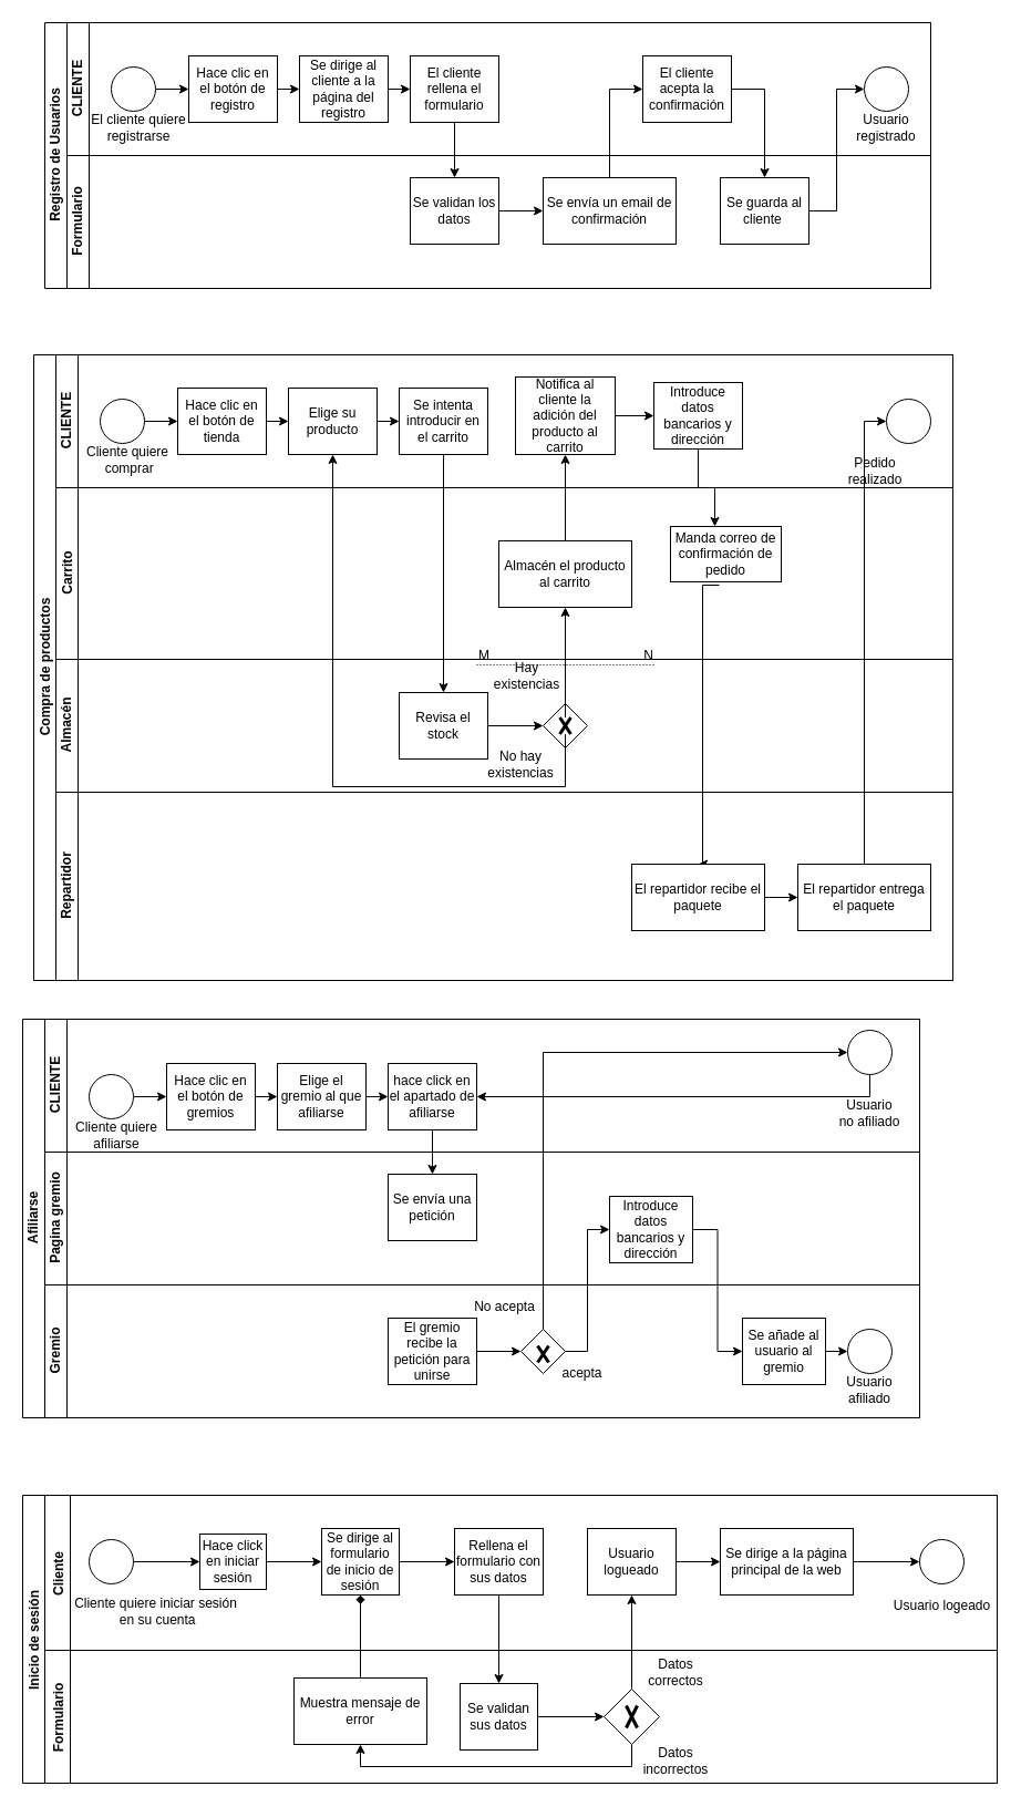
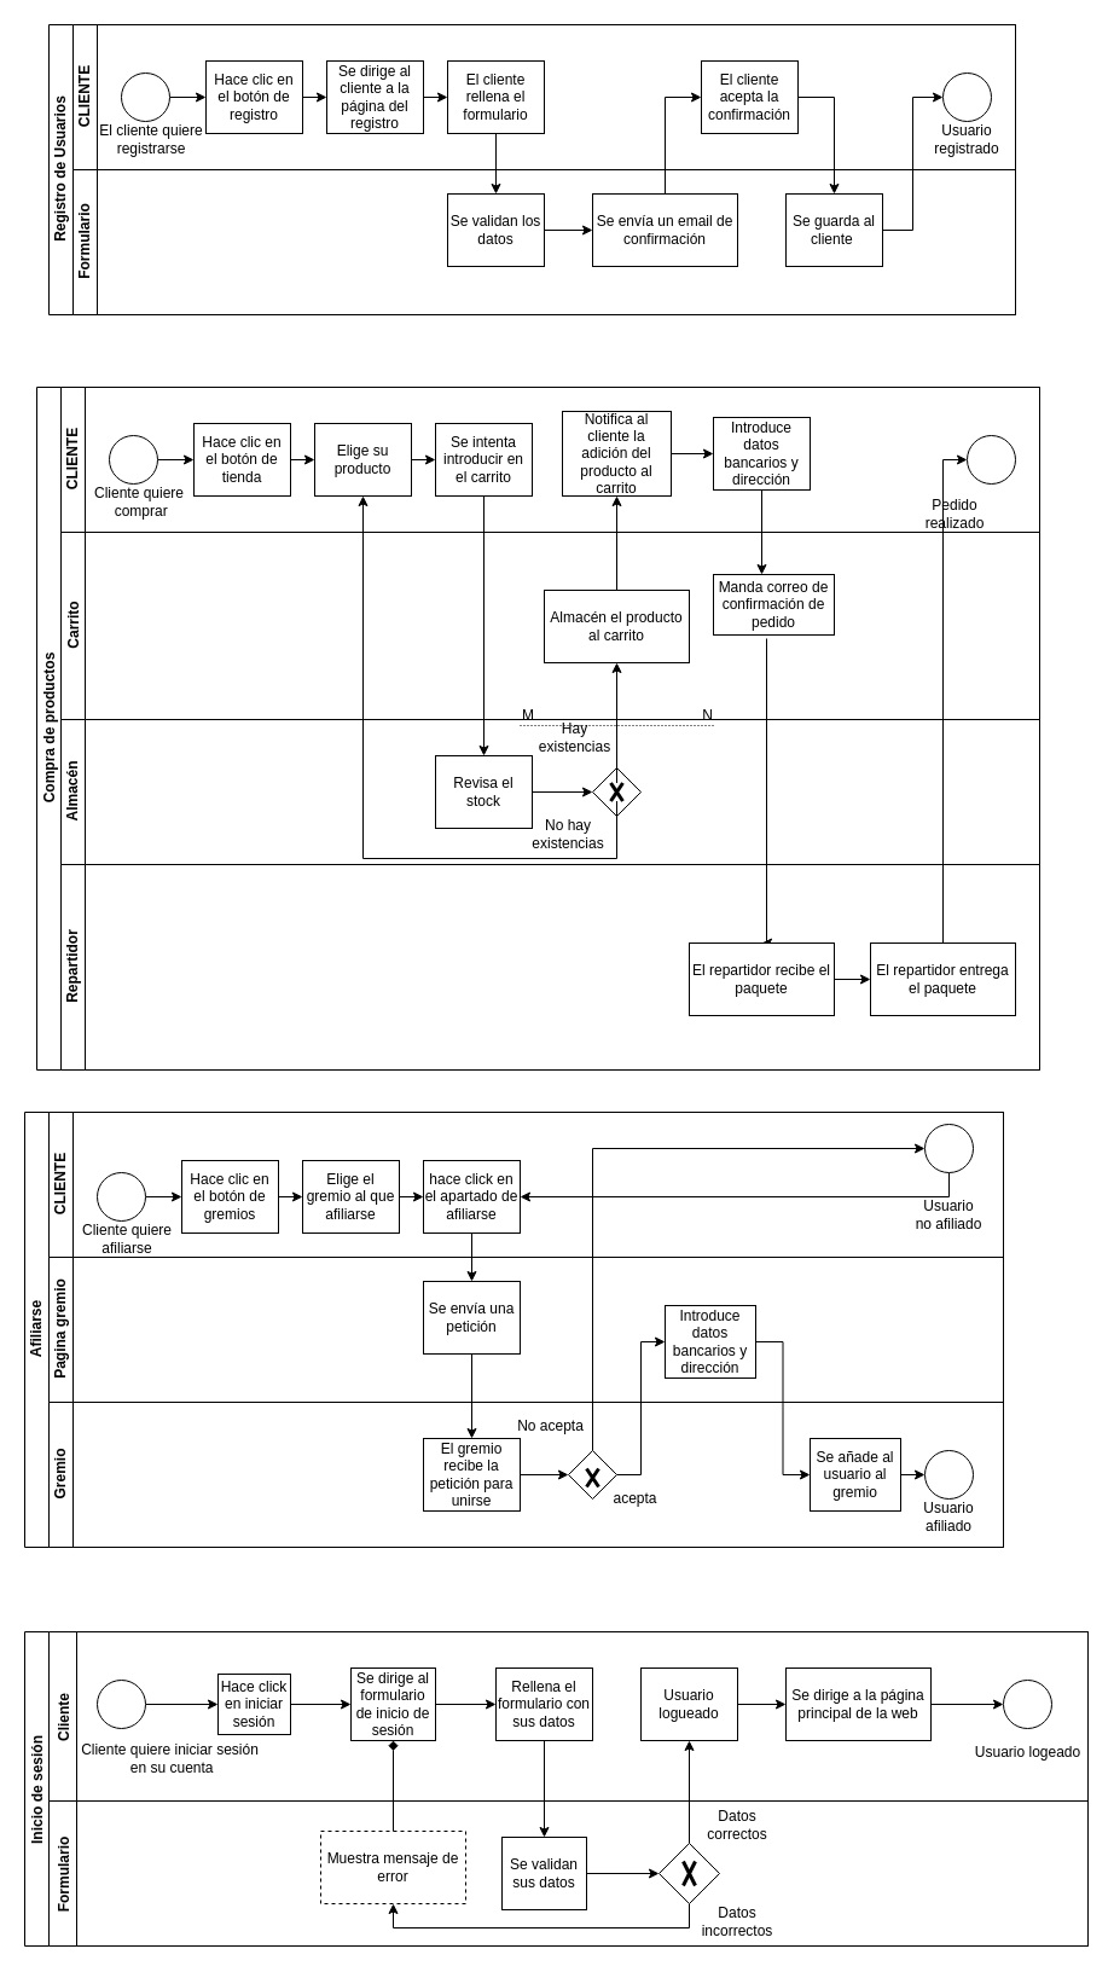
- <mxCell id="40" value="Manda correo de confirmación de pedido" style="rounded=0;whiteSpace=wrap;html=1;sketch=0;shadow=0;strokeWidth=1;" parent="39" vertex="1"><mxGeometry x="555" y="35" width="100" height="50" as="geometry" /></mxCell>
+ <mxCell id="40" value="Manda correo de confirmación de pedido" style="rounded=0;whiteSpace=wrap;html=1;sketch=0;shadow=0;strokeWidth=1;" parent="39" vertex="1"><mxGeometry x="540" y="35" width="100" height="50" as="geometry" /></mxCell>
+ <mxCell id="89" style="edgeStyle=orthogonalEdgeStyle;rounded=0;sketch=0;orthogonalLoop=1;jettySize=auto;html=1;exitX=0.5;exitY=1;exitDx=0;exitDy=0;shadow=0;strokeWidth=1;" parent="60" source="74" target="80" edge="1"><mxGeometry relative="1" as="geometry" /></mxCell>
- <mxCell id="119" value="Muestra mensaje de error" style="rounded=0;whiteSpace=wrap;html=1;" vertex="1" parent="111"><mxGeometry x="225" y="25" width="120" height="60" as="geometry" /></mxCell>
+ <mxCell id="119" value="Muestra mensaje de error" style="rounded=0;whiteSpace=wrap;html=1;dashed=1;" vertex="1" parent="111"><mxGeometry x="225" y="25" width="120" height="60" as="geometry" /></mxCell>
